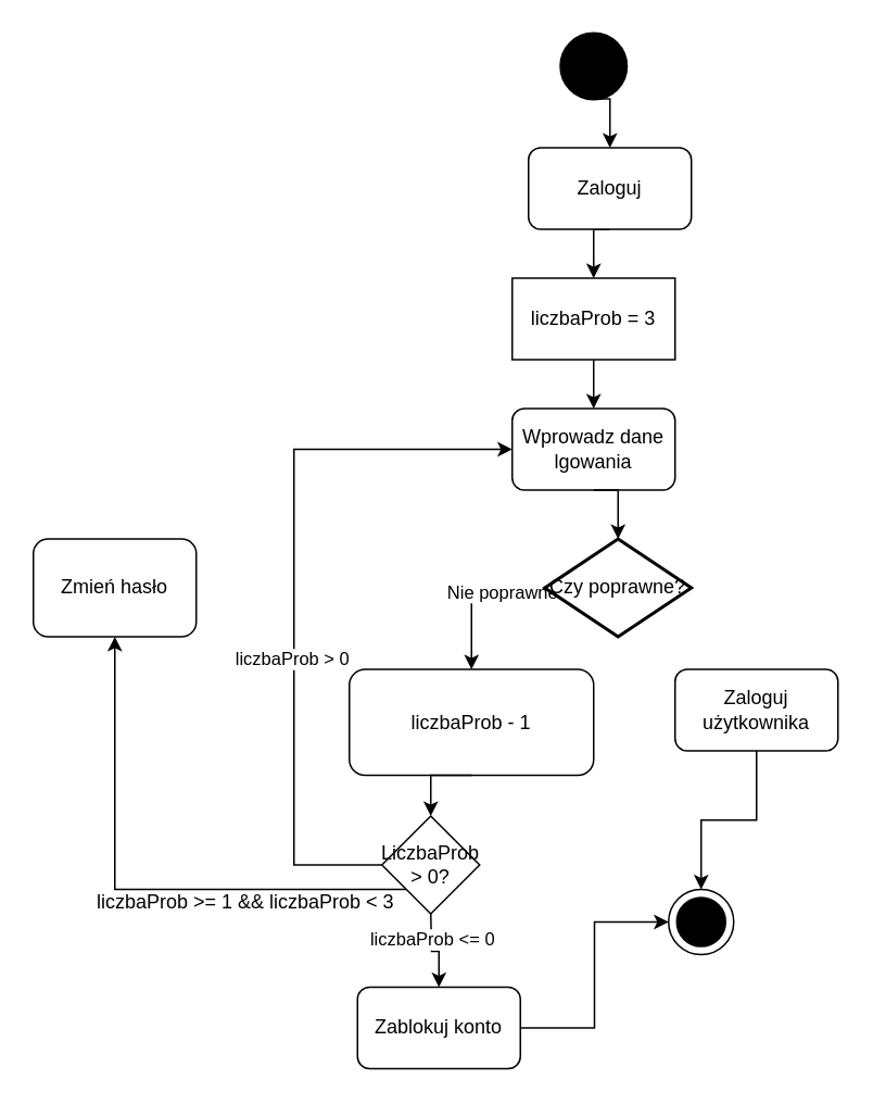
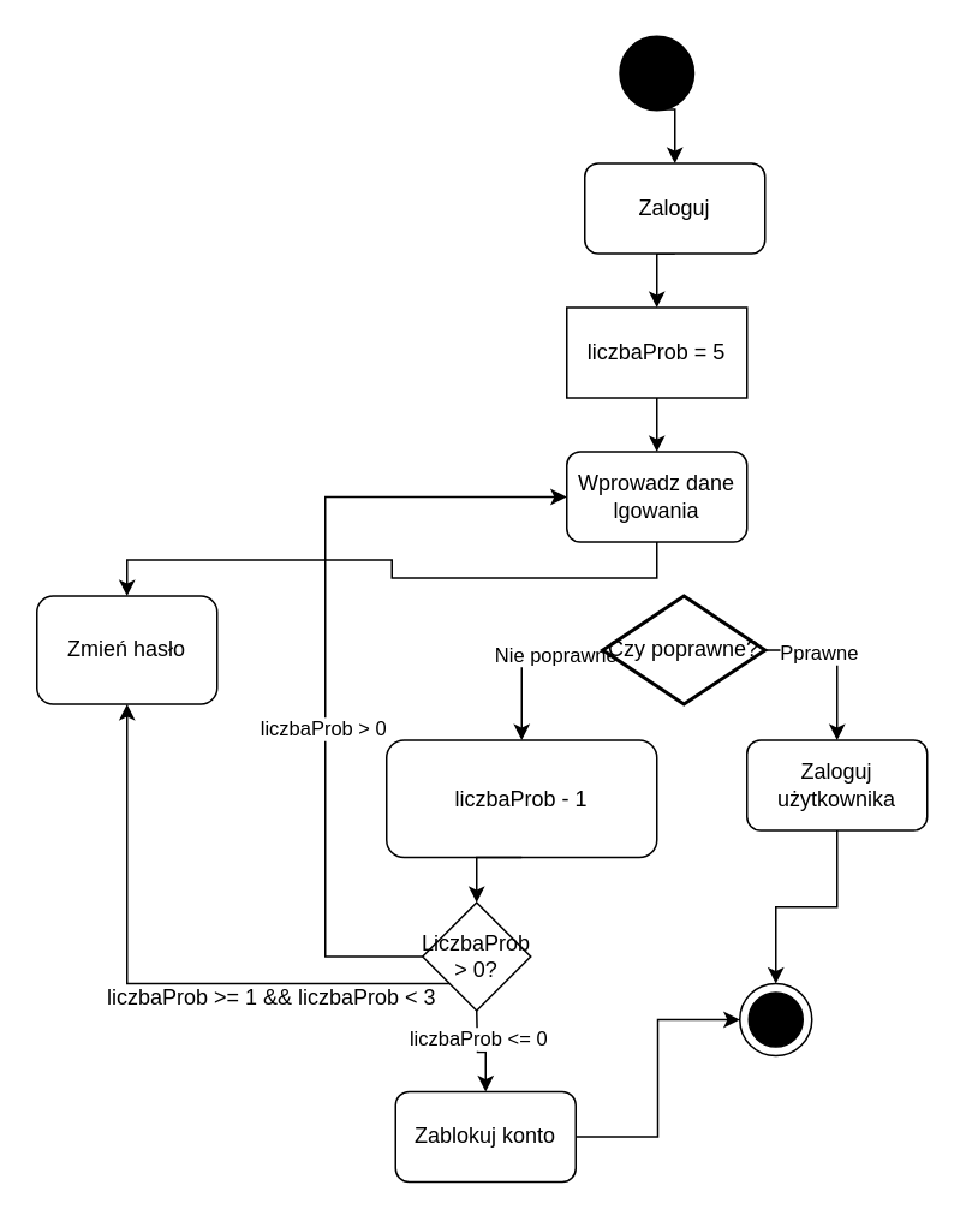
- <mxCell id="7" value="liczbaProb = 3" style="rounded=0;whiteSpace=wrap;html=1;" parent="1" vertex="1"><mxGeometry x="314" y="170" width="100" height="50" as="geometry" /></mxCell>
+ <mxCell id="7" value="liczbaProb = 5" style="rounded=0;whiteSpace=wrap;html=1;" parent="1" vertex="1"><mxGeometry x="314" y="170" width="100" height="50" as="geometry" /></mxCell>
- <mxCell id="14" style="edgeStyle=orthogonalEdgeStyle;rounded=0;orthogonalLoop=1;jettySize=auto;html=1;exitX=0.5;exitY=1;exitDx=0;exitDy=0;entryX=0.5;entryY=0;entryDx=0;entryDy=0;entryPerimeter=0;" parent="1" source="8" target="13" edge="1"><mxGeometry relative="1" as="geometry" /></mxCell>
+ <mxCell id="14" style="edgeStyle=orthogonalEdgeStyle;rounded=0;orthogonalLoop=1;jettySize=auto;html=1;exitX=0.5;exitY=1;exitDx=0;exitDy=0;" parent="1" source="8" target="26" edge="1"><mxGeometry relative="1" as="geometry" /></mxCell>
+ <mxCell id="9" style="edgeStyle=orthogonalEdgeStyle;rounded=0;orthogonalLoop=1;jettySize=auto;html=1;exitX=1;exitY=0.5;exitDx=0;exitDy=0;exitPerimeter=0;entryX=0.5;entryY=0;entryDx=0;entryDy=0;" parent="1" source="13" target="15" edge="1"><mxGeometry relative="1" as="geometry" /></mxCell>
+ <mxCell id="10" value="Pprawne" style="edgeLabel;html=1;align=center;verticalAlign=middle;resizable=0;points=[];" parent="9" vertex="1" connectable="0"><mxGeometry x="-0.353" y="-1" relative="1" as="geometry"><mxPoint as="offset" /></mxGeometry></mxCell>
